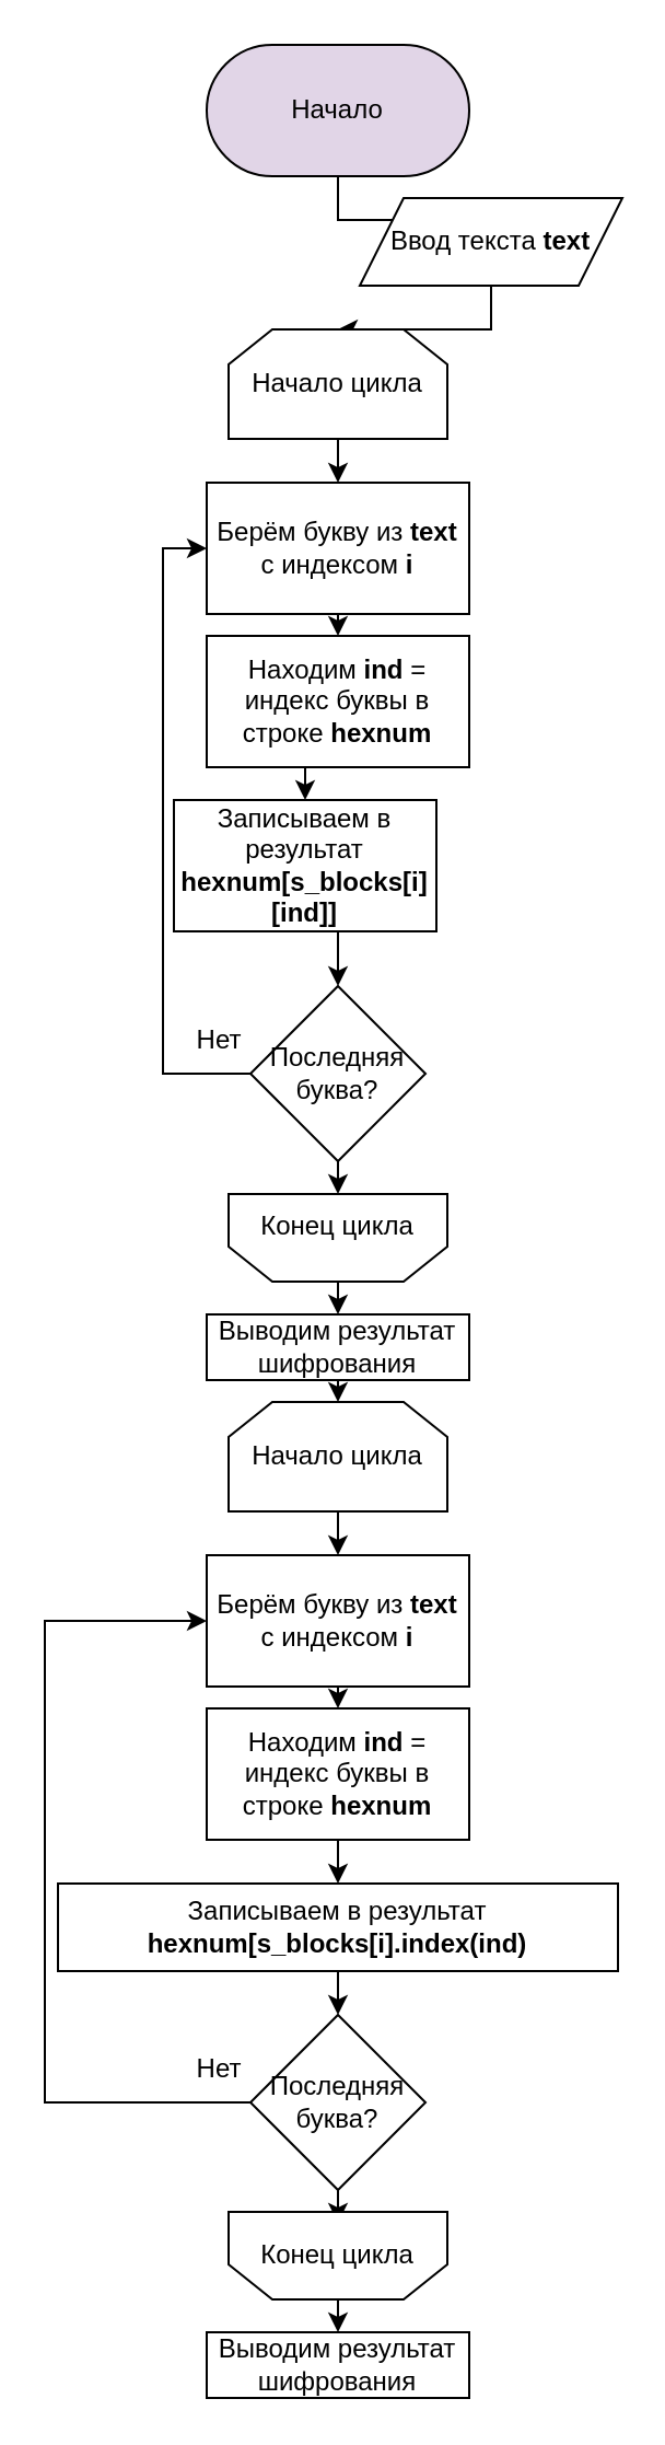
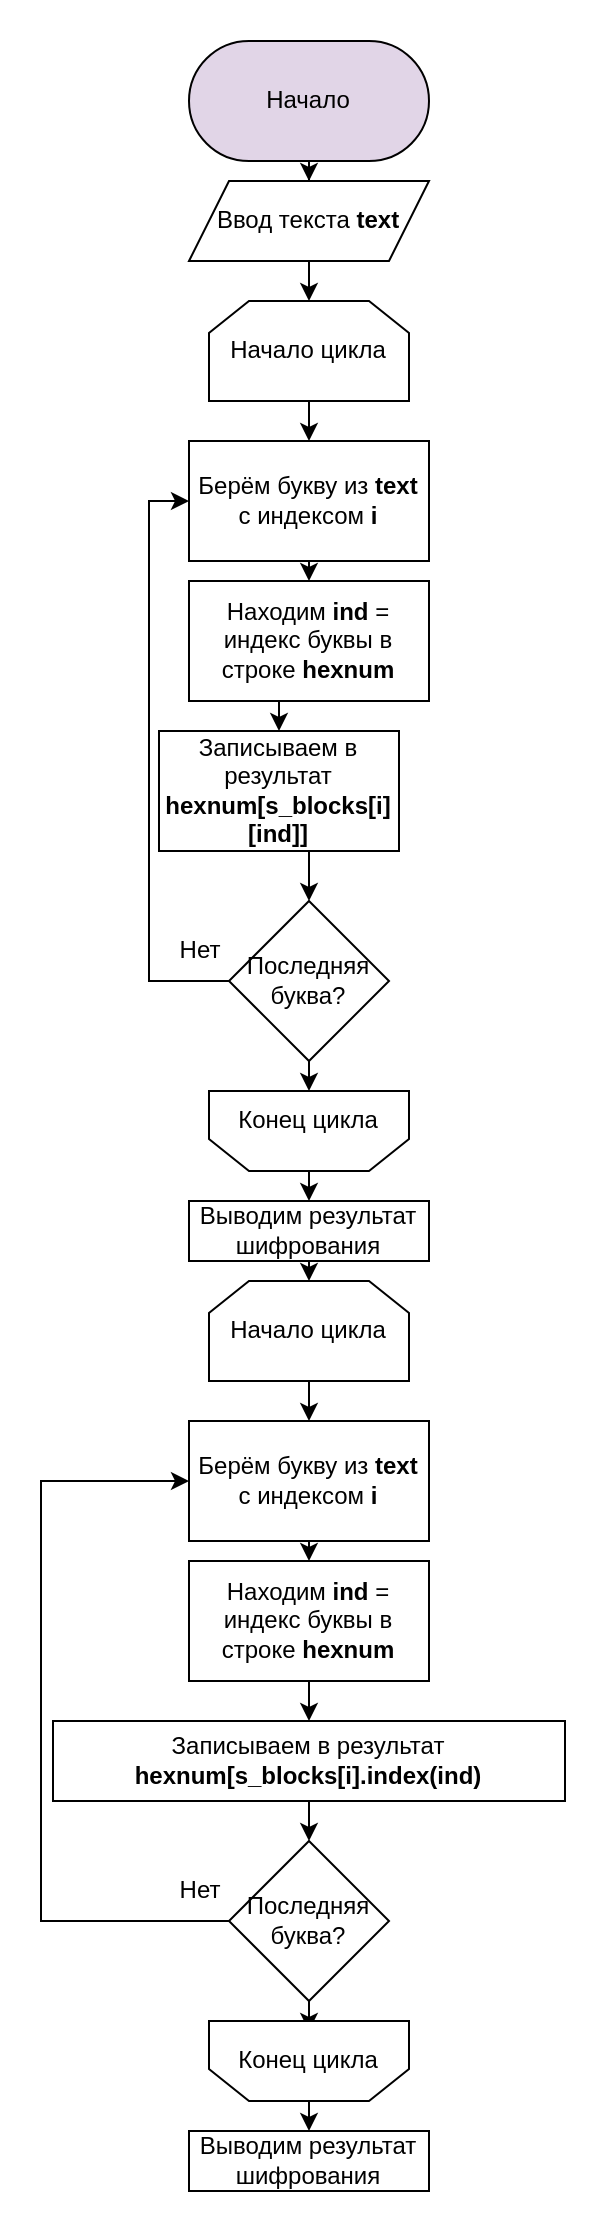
- <mxCell id="5" value="Ввод текста &lt;b&gt;text&lt;/b&gt;" style="shape=parallelogram;perimeter=parallelogramPerimeter;whiteSpace=wrap;html=1;fixedSize=1;" vertex="1" parent="1"><mxGeometry x="164" y="90" width="120" height="40" as="geometry" /></mxCell>
+ <mxCell id="5" value="Ввод текста &lt;b&gt;text&lt;/b&gt;" style="shape=parallelogram;perimeter=parallelogramPerimeter;whiteSpace=wrap;html=1;fixedSize=1;" vertex="1" parent="1"><mxGeometry x="94" y="90" width="120" height="40" as="geometry" /></mxCell>
